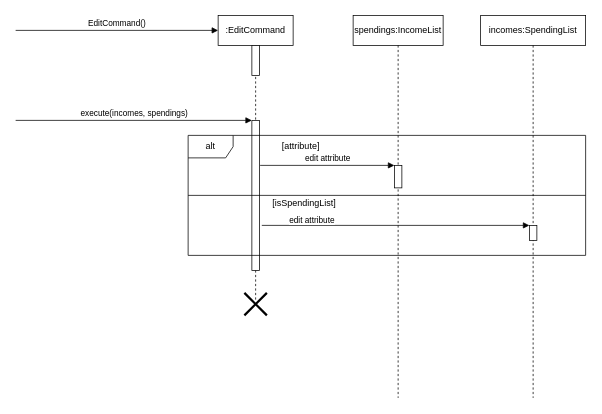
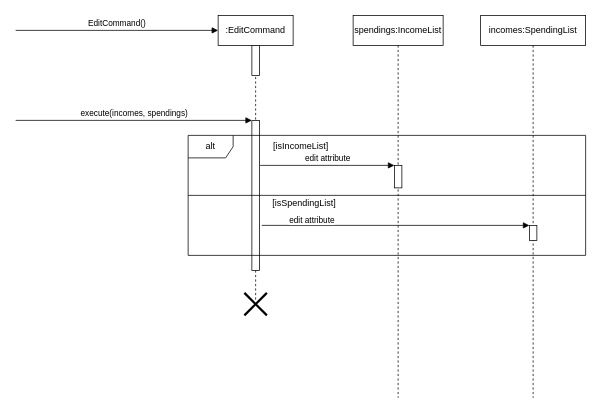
- <mxCell id="14" value="[attribute]" style="text;html=1;align=center;verticalAlign=middle;resizable=0;points=[];autosize=1;strokeColor=none;fillColor=none;" vertex="1" parent="1"><mxGeometry x="350" y="180" width="100" height="30" as="geometry" /></mxCell>
+ <mxCell id="14" value="[isIncomeList]" style="text;html=1;align=center;verticalAlign=middle;resizable=0;points=[];autosize=1;strokeColor=none;fillColor=none;" vertex="1" parent="1"><mxGeometry x="350" y="180" width="100" height="30" as="geometry" /></mxCell>
